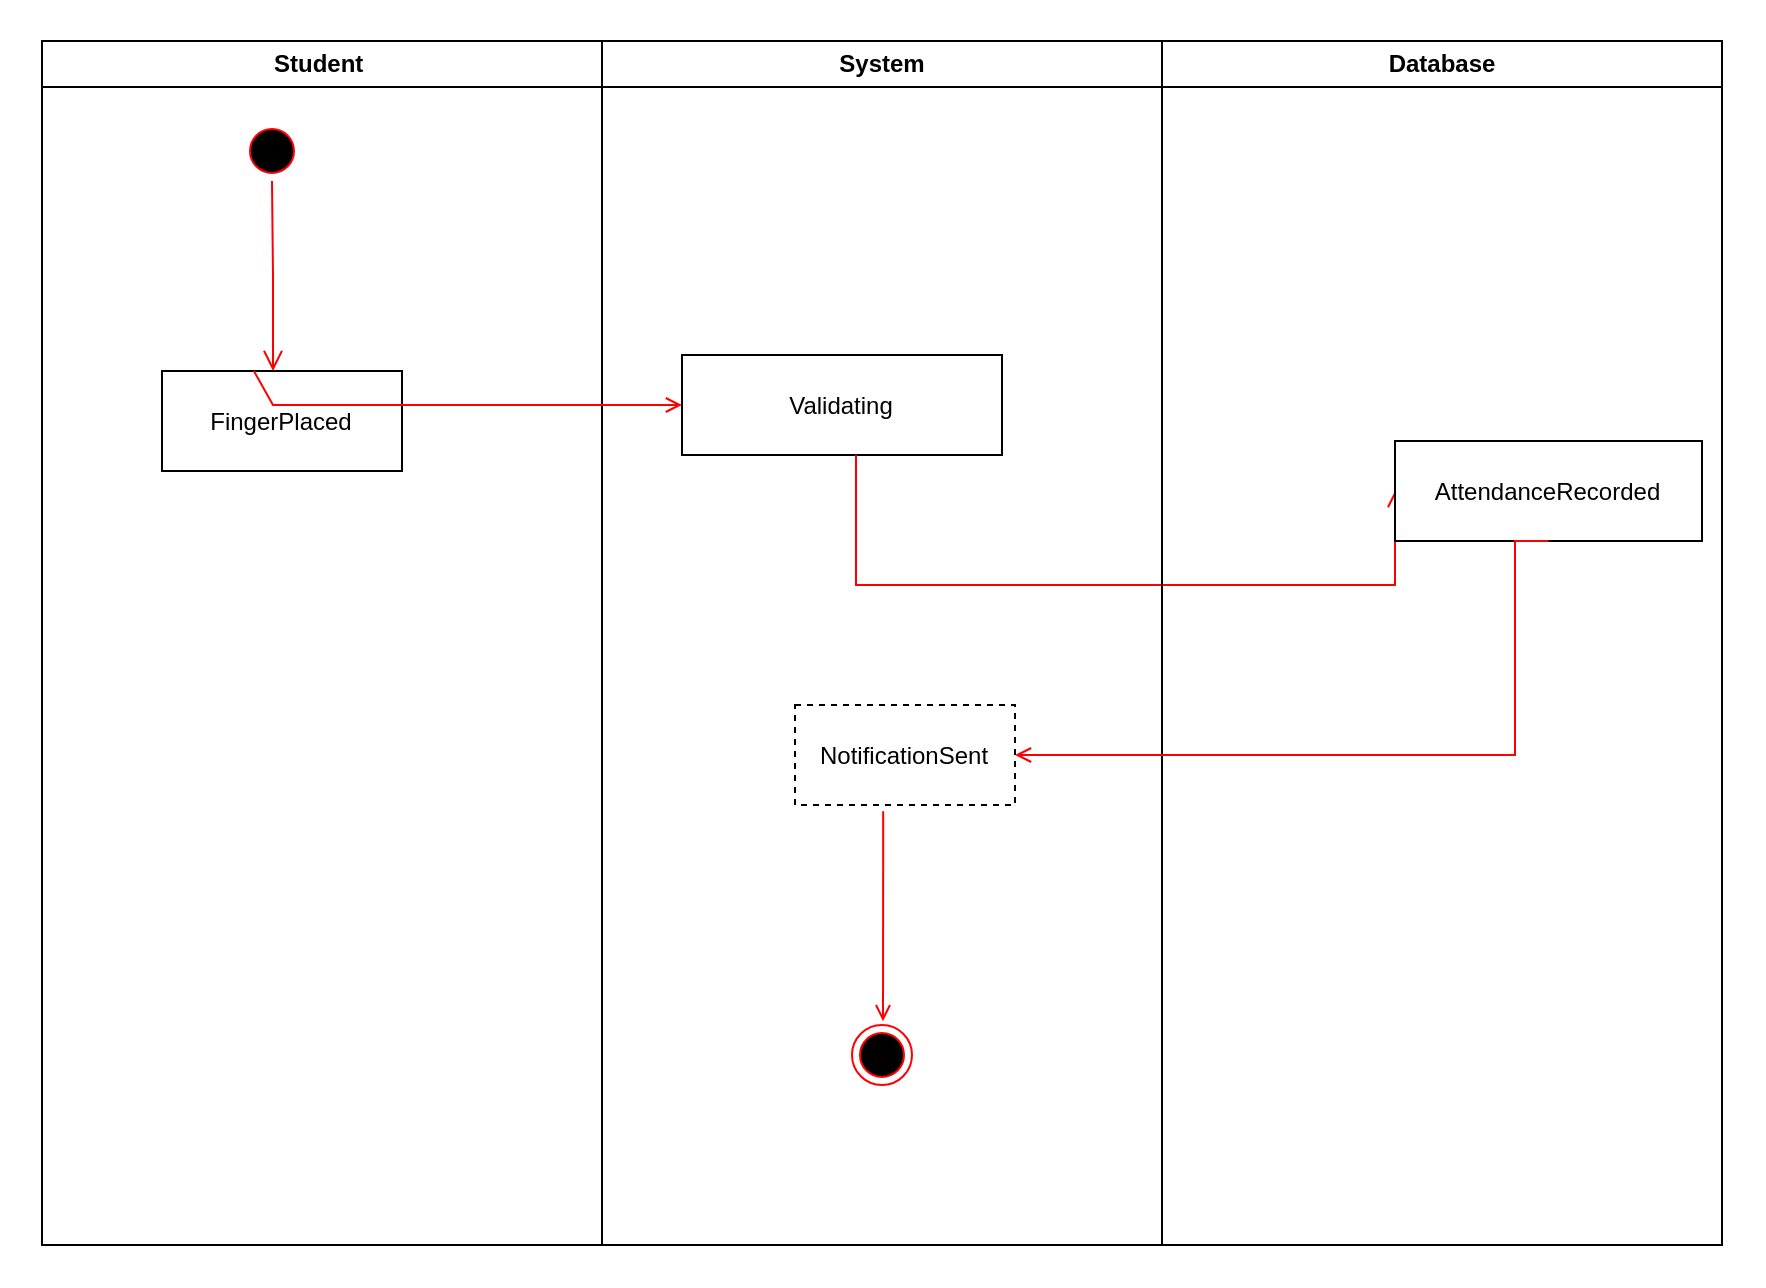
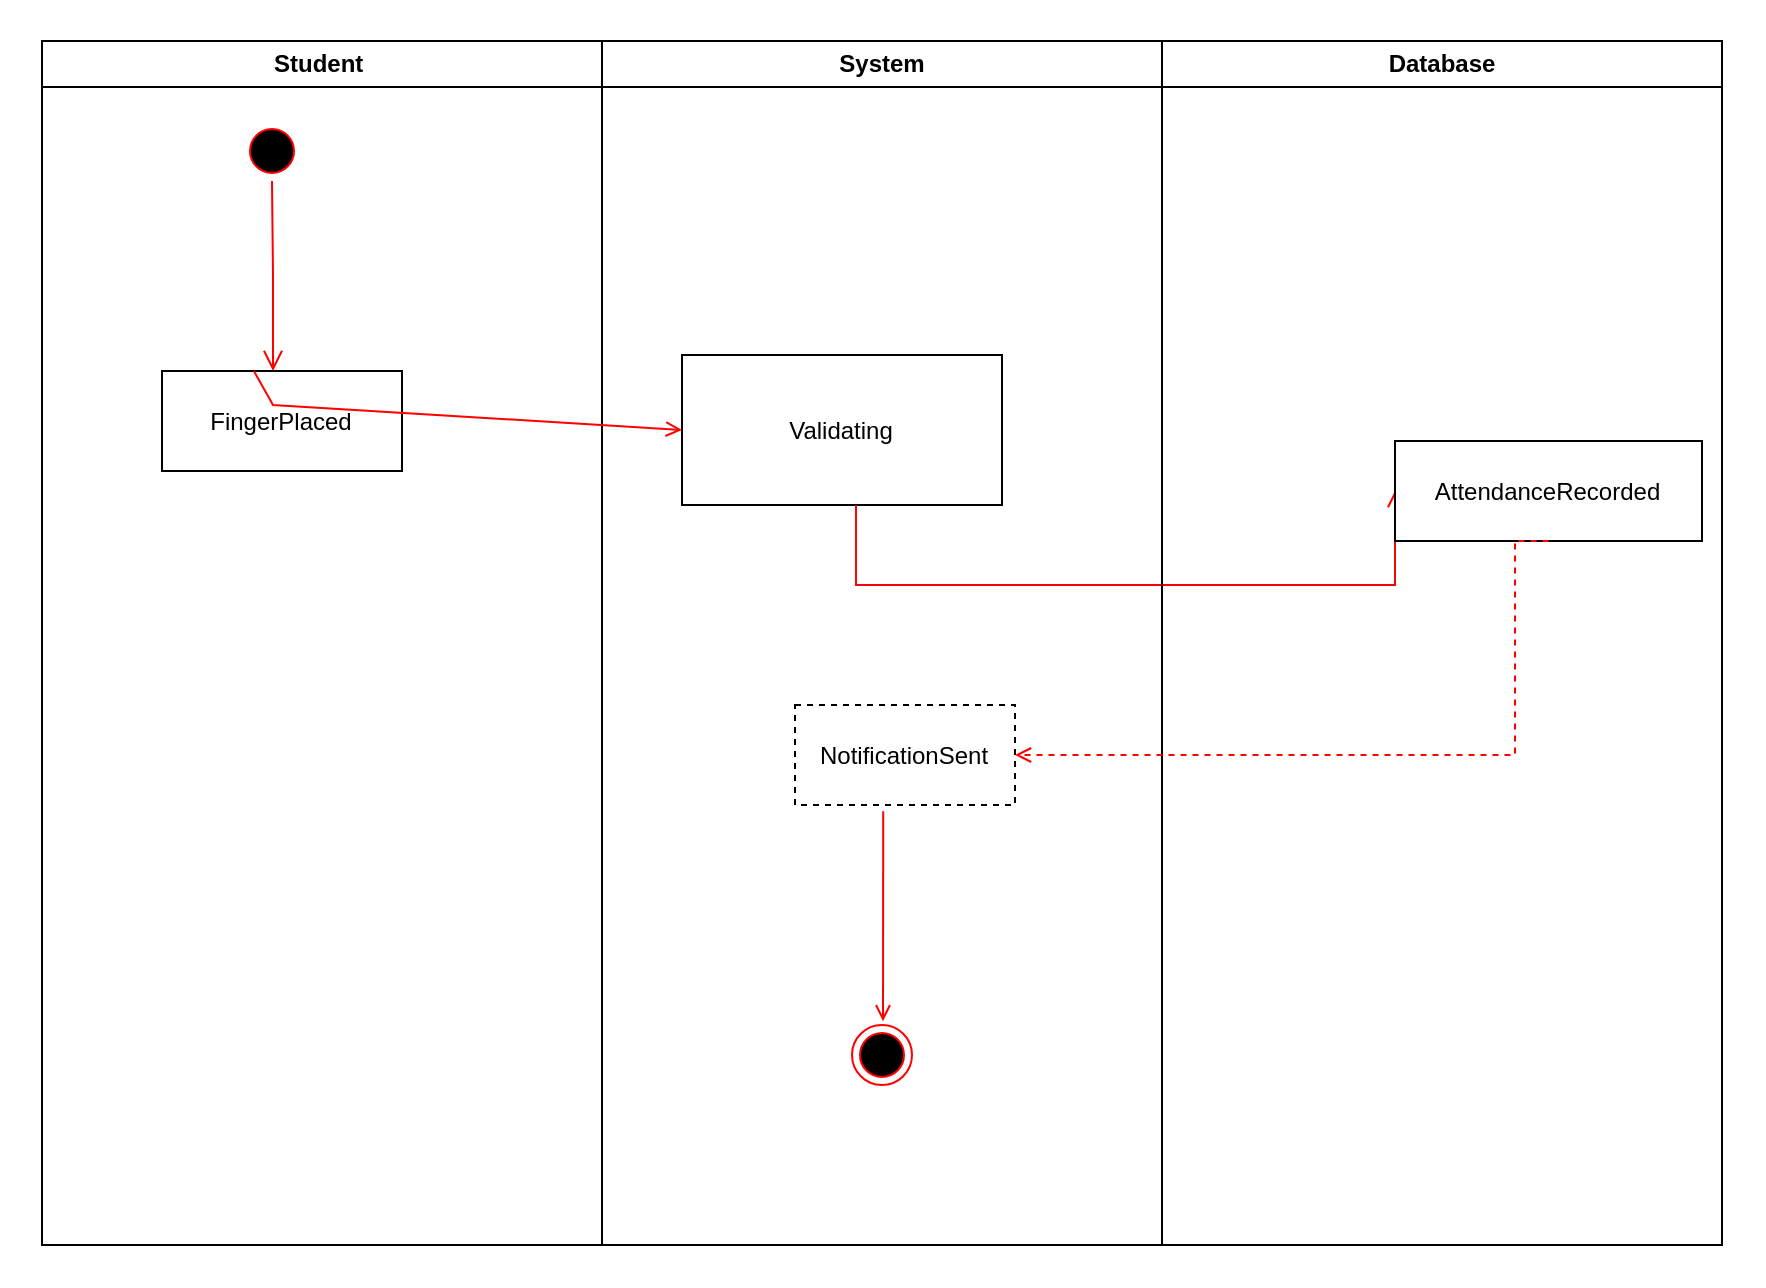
- <mxCell id="7" value="Validating" style="" parent="6" vertex="1"><mxGeometry x="40" y="157" width="160" height="50" as="geometry" /></mxCell>
+ <mxCell id="7" value="Validating" style="" parent="6" vertex="1"><mxGeometry x="40" y="157" width="160" height="75" as="geometry" /></mxCell>
- <mxCell id="15" value="" style="edgeStyle=elbowEdgeStyle;elbow=horizontal;entryX=1;entryY=0.5;strokeColor=#FF0000;endArrow=open;endFill=1;rounded=0;entryDx=0;entryDy=0;exitX=0.5;exitY=1;exitDx=0;exitDy=0;" parent="1" source="13" target="8" edge="1"><mxGeometry width="100" height="100" relative="1" as="geometry"><mxPoint x="360.5" y="500" as="sourcePoint" /><mxPoint x="460.5" y="400" as="targetPoint" /><Array as="points"><mxPoint x="757" y="382" /></Array></mxGeometry></mxCell>
+ <mxCell id="15" value="" style="edgeStyle=elbowEdgeStyle;elbow=horizontal;entryX=1;entryY=0.5;strokeColor=#FF0000;endArrow=open;endFill=1;rounded=0;entryDx=0;entryDy=0;exitX=0.5;exitY=1;exitDx=0;exitDy=0;dashed=1;" parent="1" source="13" target="8" edge="1"><mxGeometry width="100" height="100" relative="1" as="geometry"><mxPoint x="360.5" y="500" as="sourcePoint" /><mxPoint x="460.5" y="400" as="targetPoint" /><Array as="points"><mxPoint x="757" y="382" /></Array></mxGeometry></mxCell>
